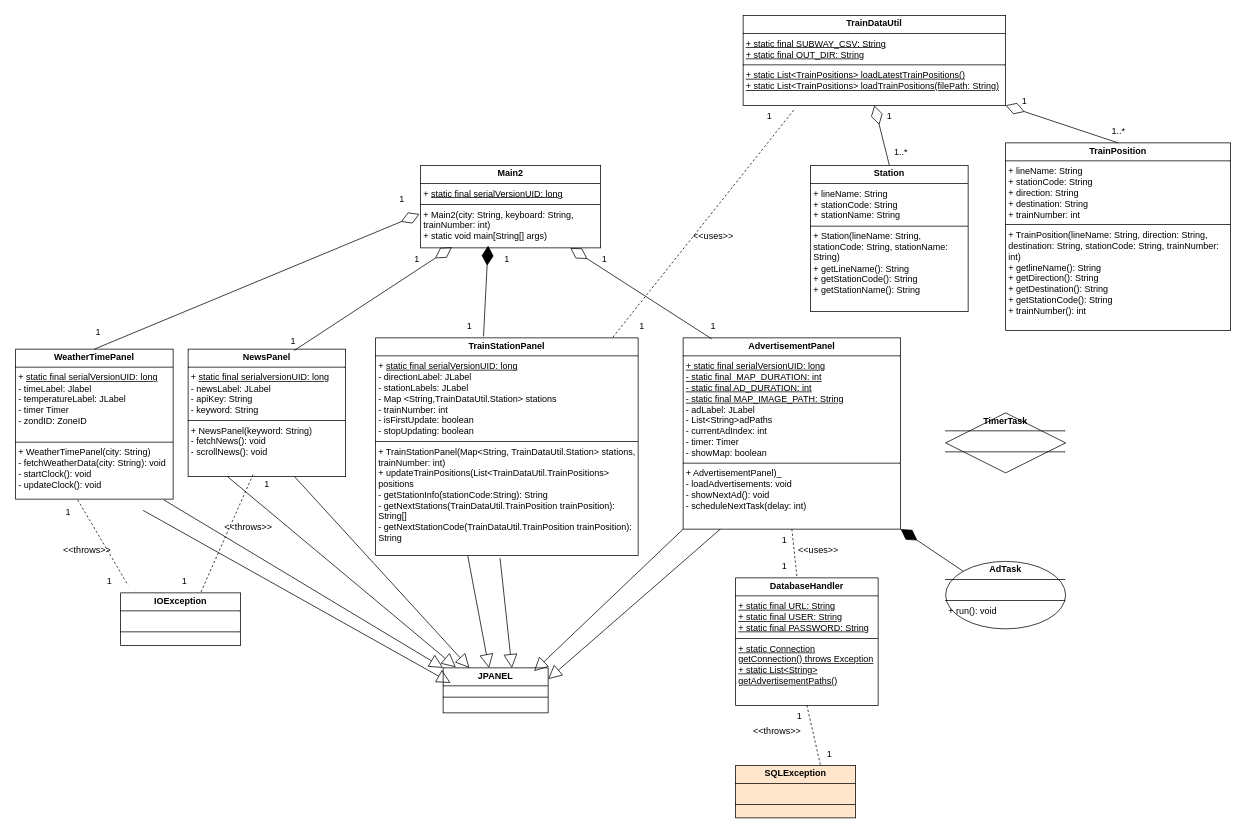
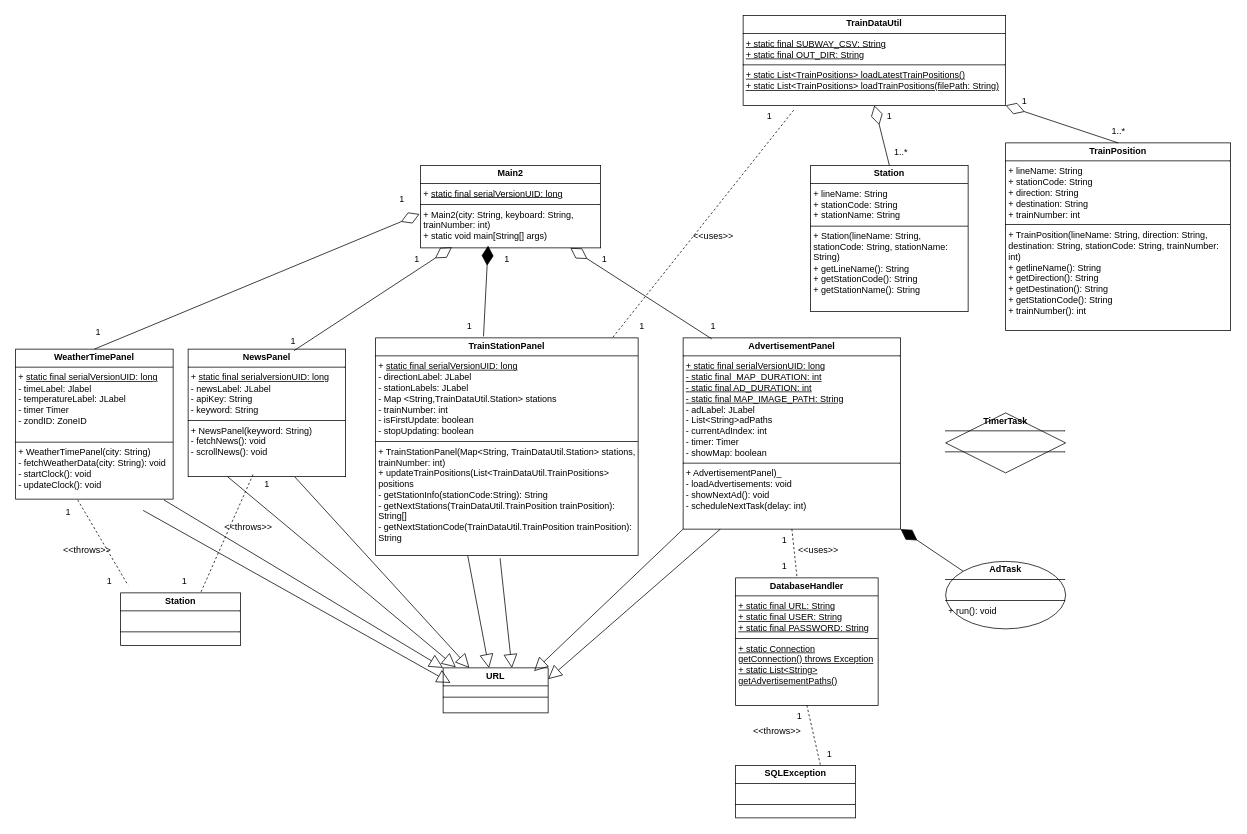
- <mxCell id="6" value="&lt;p style=&quot;margin:0px;margin-top:4px;text-align:center;&quot;&gt;&lt;b&gt;IOException&lt;/b&gt;&lt;/p&gt;&lt;hr size=&quot;1&quot; style=&quot;border-style:solid;&quot;&gt;&lt;p style=&quot;margin:0px;margin-left:4px;&quot;&gt;&lt;br&gt;&lt;/p&gt;&lt;hr size=&quot;1&quot; style=&quot;border-style:solid;&quot;&gt;&lt;p style=&quot;margin:0px;margin-left:4px;&quot;&gt;&lt;br&gt;&lt;/p&gt;" style="verticalAlign=top;align=left;overflow=fill;html=1;whiteSpace=wrap;" vertex="1" parent="1"><mxGeometry x="160" y="790" width="160" height="70" as="geometry" /></mxCell>
+ <mxCell id="6" value="&lt;p style=&quot;margin:0px;margin-top:4px;text-align:center;&quot;&gt;&lt;b&gt;Station&lt;/b&gt;&lt;/p&gt;&lt;hr size=&quot;1&quot; style=&quot;border-style:solid;&quot;&gt;&lt;p style=&quot;margin:0px;margin-left:4px;&quot;&gt;&lt;br&gt;&lt;/p&gt;&lt;hr size=&quot;1&quot; style=&quot;border-style:solid;&quot;&gt;&lt;p style=&quot;margin:0px;margin-left:4px;&quot;&gt;&lt;br&gt;&lt;/p&gt;" style="verticalAlign=top;align=left;overflow=fill;html=1;whiteSpace=wrap;" vertex="1" parent="1"><mxGeometry x="160" y="790" width="160" height="70" as="geometry" /></mxCell>
- <mxCell id="15" value="&lt;p style=&quot;margin:0px;margin-top:4px;text-align:center;&quot;&gt;&lt;b&gt;JPANEL&lt;/b&gt;&lt;/p&gt;&lt;hr size=&quot;1&quot; style=&quot;border-style:solid;&quot;&gt;&lt;div style=&quot;height:2px;&quot;&gt;&lt;/div&gt;&lt;hr size=&quot;1&quot; style=&quot;border-style:solid;&quot;&gt;&lt;div style=&quot;height:2px;&quot;&gt;&lt;/div&gt;" style="verticalAlign=top;align=left;overflow=fill;html=1;whiteSpace=wrap;" vertex="1" parent="1"><mxGeometry x="590" y="890" width="140" height="60" as="geometry" /></mxCell>
+ <mxCell id="15" value="&lt;p style=&quot;margin:0px;margin-top:4px;text-align:center;&quot;&gt;&lt;b&gt;URL&lt;/b&gt;&lt;/p&gt;&lt;hr size=&quot;1&quot; style=&quot;border-style:solid;&quot;&gt;&lt;div style=&quot;height:2px;&quot;&gt;&lt;/div&gt;&lt;hr size=&quot;1&quot; style=&quot;border-style:solid;&quot;&gt;&lt;div style=&quot;height:2px;&quot;&gt;&lt;/div&gt;" style="verticalAlign=top;align=left;overflow=fill;html=1;whiteSpace=wrap;" vertex="1" parent="1"><mxGeometry x="590" y="890" width="140" height="60" as="geometry" /></mxCell>
- <mxCell id="7" value="&lt;p style=&quot;margin:0px;margin-top:4px;text-align:center;&quot;&gt;&lt;b&gt;SQLException&lt;/b&gt;&lt;/p&gt;&lt;hr size=&quot;1&quot; style=&quot;border-style:solid;&quot;&gt;&lt;p style=&quot;margin:0px;margin-left:4px;&quot;&gt;&lt;br&gt;&lt;/p&gt;&lt;hr size=&quot;1&quot; style=&quot;border-style:solid;&quot;&gt;&lt;p style=&quot;margin:0px;margin-left:4px;&quot;&gt;&lt;br&gt;&lt;/p&gt;" style="verticalAlign=top;align=left;overflow=fill;html=1;whiteSpace=wrap;fillColor=#ffe6cc;" vertex="1" parent="1"><mxGeometry x="980" y="1020" width="160" height="70" as="geometry" /></mxCell>
+ <mxCell id="7" value="&lt;p style=&quot;margin:0px;margin-top:4px;text-align:center;&quot;&gt;&lt;b&gt;SQLException&lt;/b&gt;&lt;/p&gt;&lt;hr size=&quot;1&quot; style=&quot;border-style:solid;&quot;&gt;&lt;p style=&quot;margin:0px;margin-left:4px;&quot;&gt;&lt;br&gt;&lt;/p&gt;&lt;hr size=&quot;1&quot; style=&quot;border-style:solid;&quot;&gt;&lt;p style=&quot;margin:0px;margin-left:4px;&quot;&gt;&lt;br&gt;&lt;/p&gt;" style="verticalAlign=top;align=left;overflow=fill;html=1;whiteSpace=wrap;" vertex="1" parent="1"><mxGeometry x="980" y="1020" width="160" height="70" as="geometry" /></mxCell>
